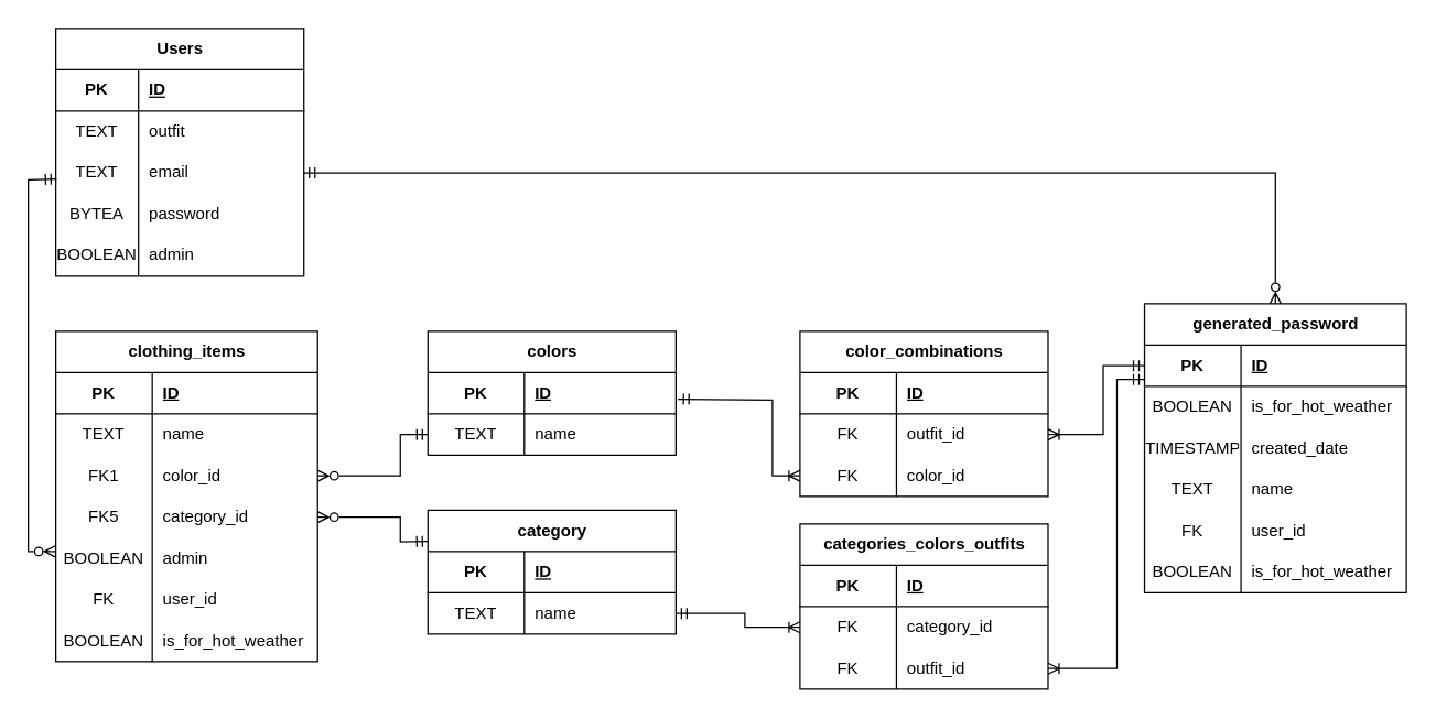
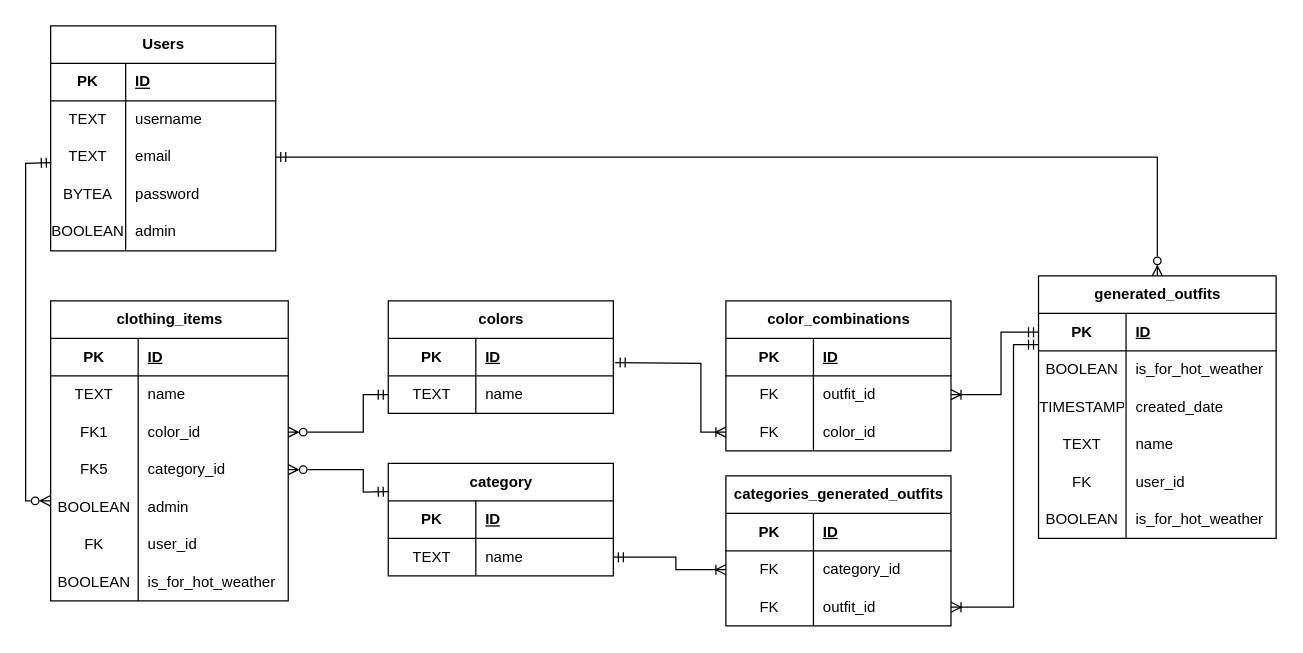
- <mxCell id="8" value="outfit&lt;span style=&quot;white-space: pre;&quot;&gt;&#09;&lt;/span&gt;" style="shape=partialRectangle;connectable=0;fillColor=none;top=0;left=0;bottom=0;right=0;align=left;spacingLeft=6;overflow=hidden;whiteSpace=wrap;html=1;" parent="6" vertex="1"><mxGeometry x="60" width="120" height="30" as="geometry"><mxRectangle width="120" height="30" as="alternateBounds" /></mxGeometry></mxCell>
+ <mxCell id="8" value="username&lt;span style=&quot;white-space: pre;&quot;&gt;&#09;&lt;/span&gt;" style="shape=partialRectangle;connectable=0;fillColor=none;top=0;left=0;bottom=0;right=0;align=left;spacingLeft=6;overflow=hidden;whiteSpace=wrap;html=1;" parent="6" vertex="1"><mxGeometry x="60" width="120" height="30" as="geometry"><mxRectangle width="120" height="30" as="alternateBounds" /></mxGeometry></mxCell>
- <mxCell id="57" value="generated_password" style="shape=table;startSize=30;container=1;collapsible=1;childLayout=tableLayout;fixedRows=1;rowLines=0;fontStyle=1;align=center;resizeLast=1;html=1;" vertex="1" parent="1"><mxGeometry x="830" y="220" width="190" height="210" as="geometry" /></mxCell>
+ <mxCell id="57" value="generated_outfits" style="shape=table;startSize=30;container=1;collapsible=1;childLayout=tableLayout;fixedRows=1;rowLines=0;fontStyle=1;align=center;resizeLast=1;html=1;" vertex="1" parent="1"><mxGeometry x="830" y="220" width="190" height="210" as="geometry" /></mxCell>
- <mxCell id="88" value="categories_colors_outfits" style="shape=table;startSize=30;container=1;collapsible=1;childLayout=tableLayout;fixedRows=1;rowLines=0;fontStyle=1;align=center;resizeLast=1;html=1;" vertex="1" parent="1"><mxGeometry x="580" y="380" width="180" height="120" as="geometry" /></mxCell>
+ <mxCell id="88" value="categories_generated_outfits" style="shape=table;startSize=30;container=1;collapsible=1;childLayout=tableLayout;fixedRows=1;rowLines=0;fontStyle=1;align=center;resizeLast=1;html=1;" vertex="1" parent="1"><mxGeometry x="580" y="380" width="180" height="120" as="geometry" /></mxCell>
